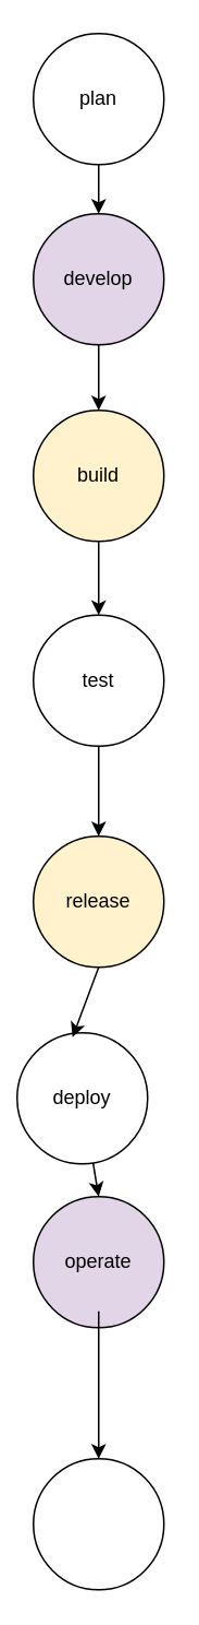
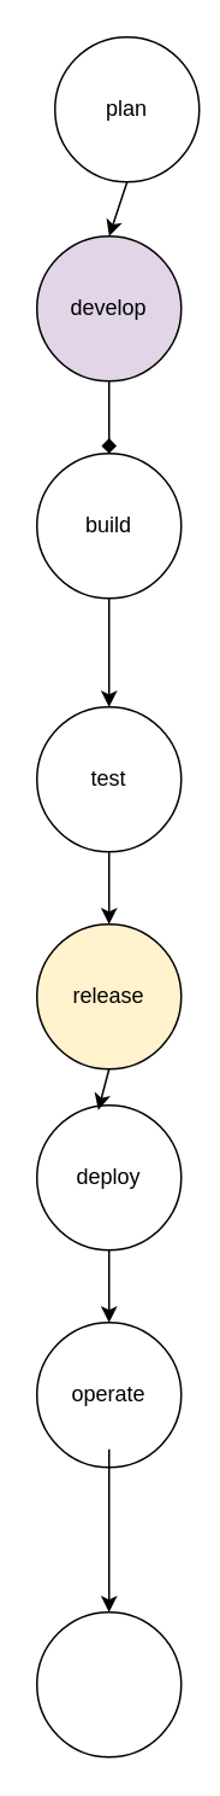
- <mxCell id="6" value="plan" style="ellipse;whiteSpace=wrap;html=1;aspect=fixed;" vertex="1" parent="1"><mxGeometry x="20" y="20" width="80" height="80" as="geometry" /></mxCell>
+ <mxCell id="6" value="plan" style="ellipse;whiteSpace=wrap;html=1;aspect=fixed;" vertex="1" parent="1"><mxGeometry x="30" y="20" width="80" height="80" as="geometry" /></mxCell>
- <mxCell id="12" value="" style="endArrow=classic;html=1;rounded=0;exitX=0.5;exitY=1;exitDx=0;exitDy=0;entryX=0.5;entryY=0;entryDx=0;entryDy=0;" edge="1" parent="1" source="5" target="2"><mxGeometry width="50" height="50" relative="1" as="geometry"><mxPoint x="40" y="390" as="sourcePoint" /><mxPoint x="60" y="240" as="targetPoint" /></mxGeometry></mxCell>
+ <mxCell id="12" value="" style="endArrow=diamond;html=1;rounded=0;exitX=0.5;exitY=1;exitDx=0;exitDy=0;entryX=0.5;entryY=0;entryDx=0;entryDy=0;" edge="1" parent="1" source="5" target="2"><mxGeometry width="50" height="50" relative="1" as="geometry"><mxPoint x="40" y="390" as="sourcePoint" /><mxPoint x="60" y="240" as="targetPoint" /></mxGeometry></mxCell>
- <mxCell id="2" value="build" style="ellipse;whiteSpace=wrap;html=1;aspect=fixed;fillColor=#fff2cc;" vertex="1" parent="1"><mxGeometry x="20" y="250" width="80" height="80" as="geometry" /></mxCell>
+ <mxCell id="2" value="build" style="ellipse;whiteSpace=wrap;html=1;aspect=fixed;" vertex="1" parent="1"><mxGeometry x="20" y="250" width="80" height="80" as="geometry" /></mxCell>
- <mxCell id="3" value="test" style="ellipse;whiteSpace=wrap;html=1;aspect=fixed;" vertex="1" parent="1"><mxGeometry x="20" y="375" width="80" height="80" as="geometry" /></mxCell>
+ <mxCell id="3" value="test" style="ellipse;whiteSpace=wrap;html=1;aspect=fixed;" vertex="1" parent="1"><mxGeometry x="20" y="390" width="80" height="80" as="geometry" /></mxCell>
- <mxCell id="4" value="deploy" style="ellipse;whiteSpace=wrap;html=1;aspect=fixed;" vertex="1" parent="1"><mxGeometry x="10" y="630" width="80" height="80" as="geometry" /></mxCell>
+ <mxCell id="4" value="deploy" style="ellipse;whiteSpace=wrap;html=1;aspect=fixed;" vertex="1" parent="1"><mxGeometry x="20" y="610" width="80" height="80" as="geometry" /></mxCell>
- <mxCell id="9" value="operate" style="ellipse;whiteSpace=wrap;html=1;aspect=fixed;fillColor=#e1d5e7;" vertex="1" parent="1"><mxGeometry x="20" y="730" width="80" height="80" as="geometry" /></mxCell>
+ <mxCell id="9" value="operate" style="ellipse;whiteSpace=wrap;html=1;aspect=fixed;" vertex="1" parent="1"><mxGeometry x="20" y="730" width="80" height="80" as="geometry" /></mxCell>
